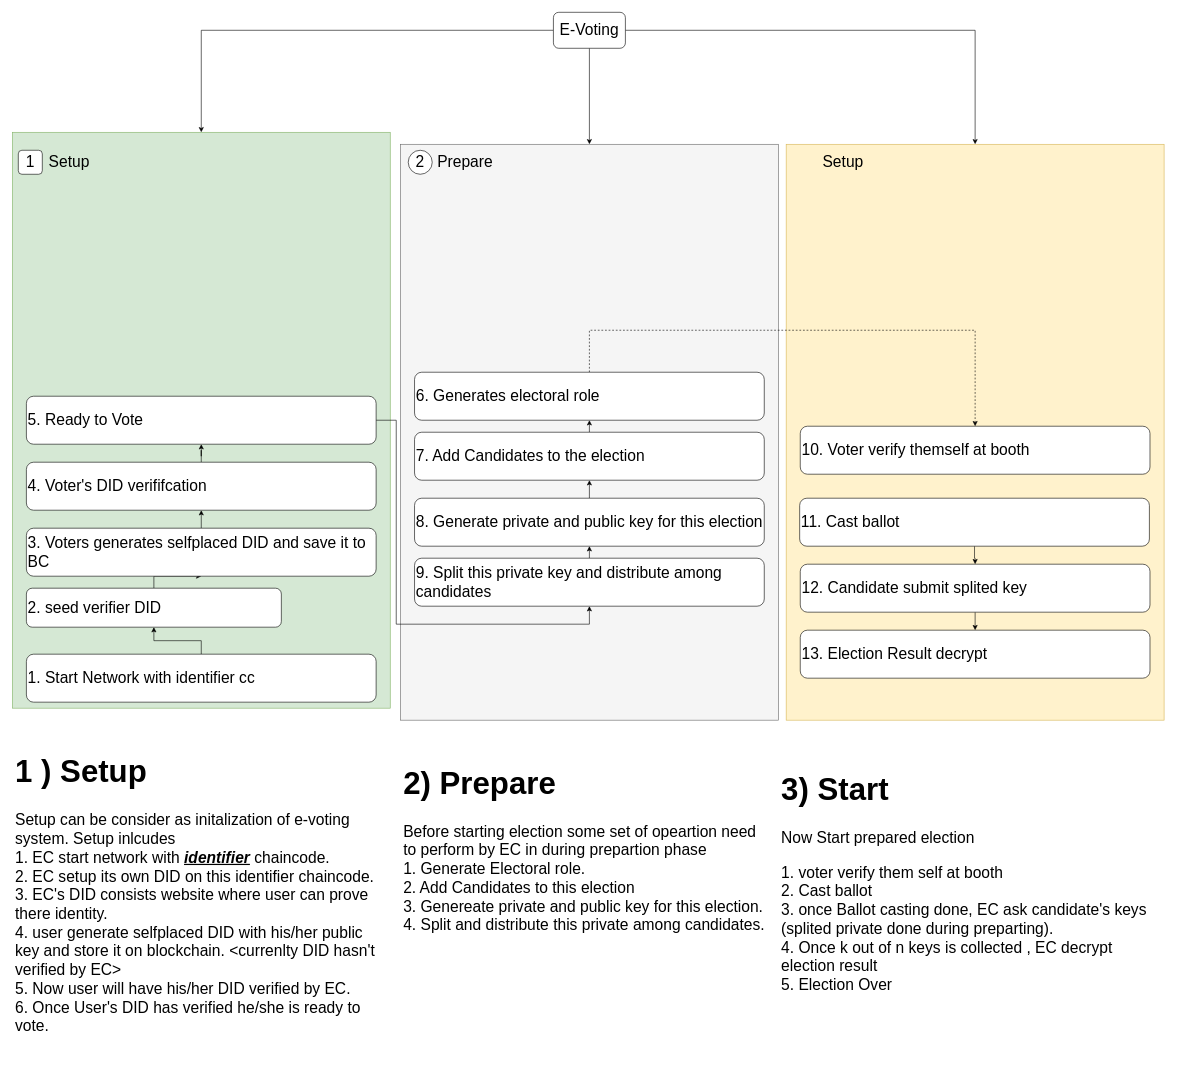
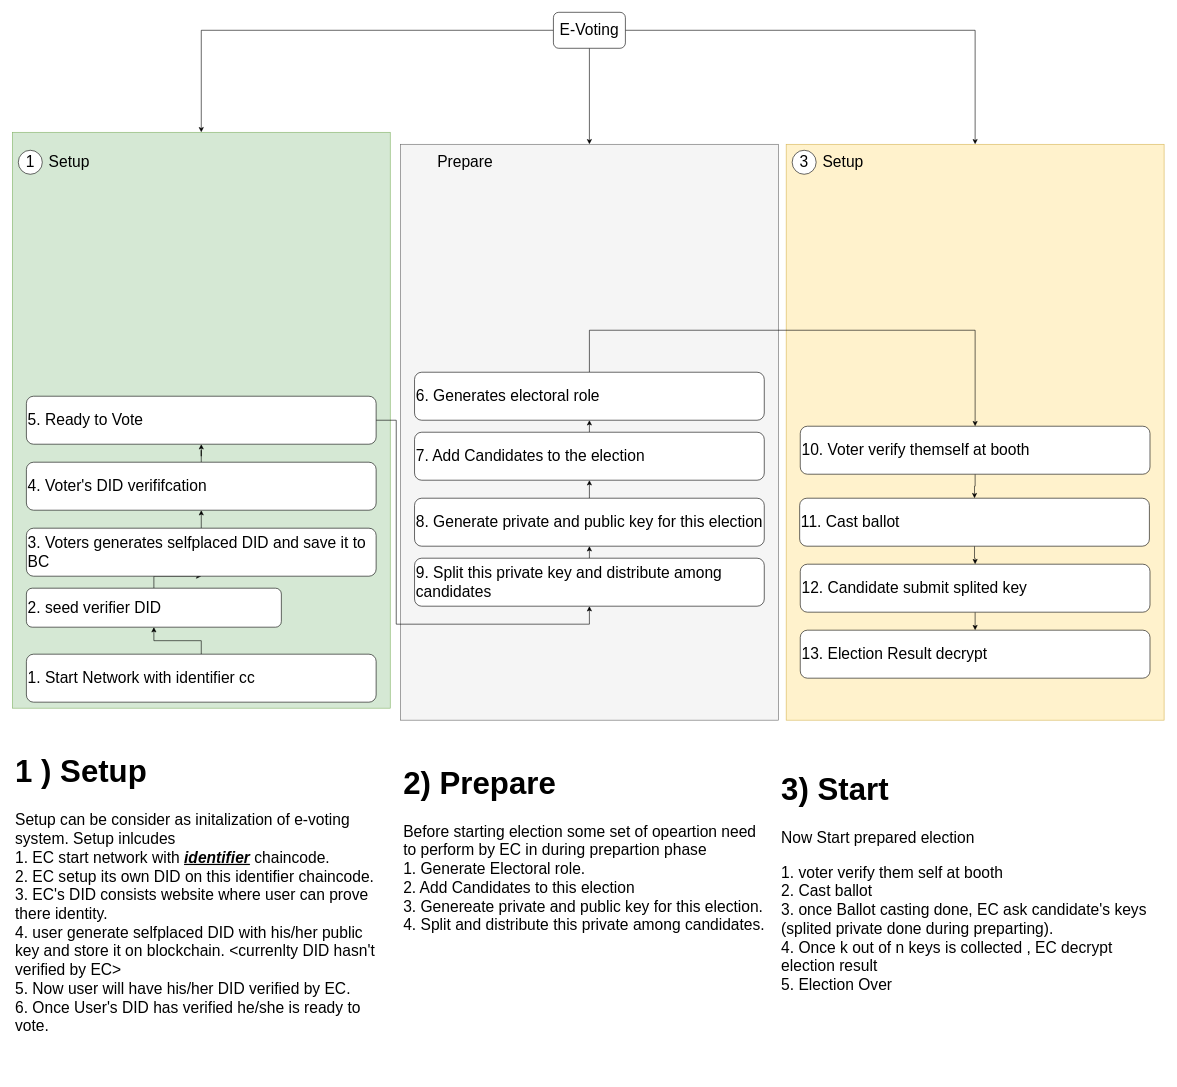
- <mxCell id="10" value="1" style="whiteSpace=wrap;html=1;aspect=fixed;fontSize=26;rounded=1;" vertex="1" parent="9"><mxGeometry width="40" height="40" as="geometry" /></mxCell>
+ <mxCell id="10" value="1" style="ellipse;whiteSpace=wrap;html=1;aspect=fixed;fontSize=26;" vertex="1" parent="9"><mxGeometry width="40" height="40" as="geometry" /></mxCell>
- <mxCell id="13" value="2" style="ellipse;whiteSpace=wrap;html=1;aspect=fixed;fontSize=26;" vertex="1" parent="12"><mxGeometry width="40" height="40" as="geometry" /></mxCell>
+ <mxCell id="16" value="3" style="ellipse;whiteSpace=wrap;html=1;aspect=fixed;fontSize=26;" vertex="1" parent="15"><mxGeometry width="40" height="40" as="geometry" /></mxCell>
- <mxCell id="31" style="edgeStyle=orthogonalEdgeStyle;rounded=0;orthogonalLoop=1;jettySize=auto;html=1;fontSize=26;dashed=1;" edge="1" parent="1" source="32" target="45"><mxGeometry relative="1" as="geometry"><Array as="points"><mxPoint x="982" y="550" /><mxPoint x="1625" y="550" /></Array></mxGeometry></mxCell>
+ <mxCell id="31" style="edgeStyle=orthogonalEdgeStyle;rounded=0;orthogonalLoop=1;jettySize=auto;html=1;fontSize=26;" edge="1" parent="1" source="32" target="45"><mxGeometry relative="1" as="geometry"><Array as="points"><mxPoint x="982" y="550" /><mxPoint x="1625" y="550" /></Array></mxGeometry></mxCell>
+ <mxCell id="44" style="edgeStyle=orthogonalEdgeStyle;rounded=0;orthogonalLoop=1;jettySize=auto;html=1;exitX=0.5;exitY=1;exitDx=0;exitDy=0;entryX=0.5;entryY=0;entryDx=0;entryDy=0;fontSize=26;" edge="1" parent="1" source="45" target="43"><mxGeometry relative="1" as="geometry" /></mxCell>
